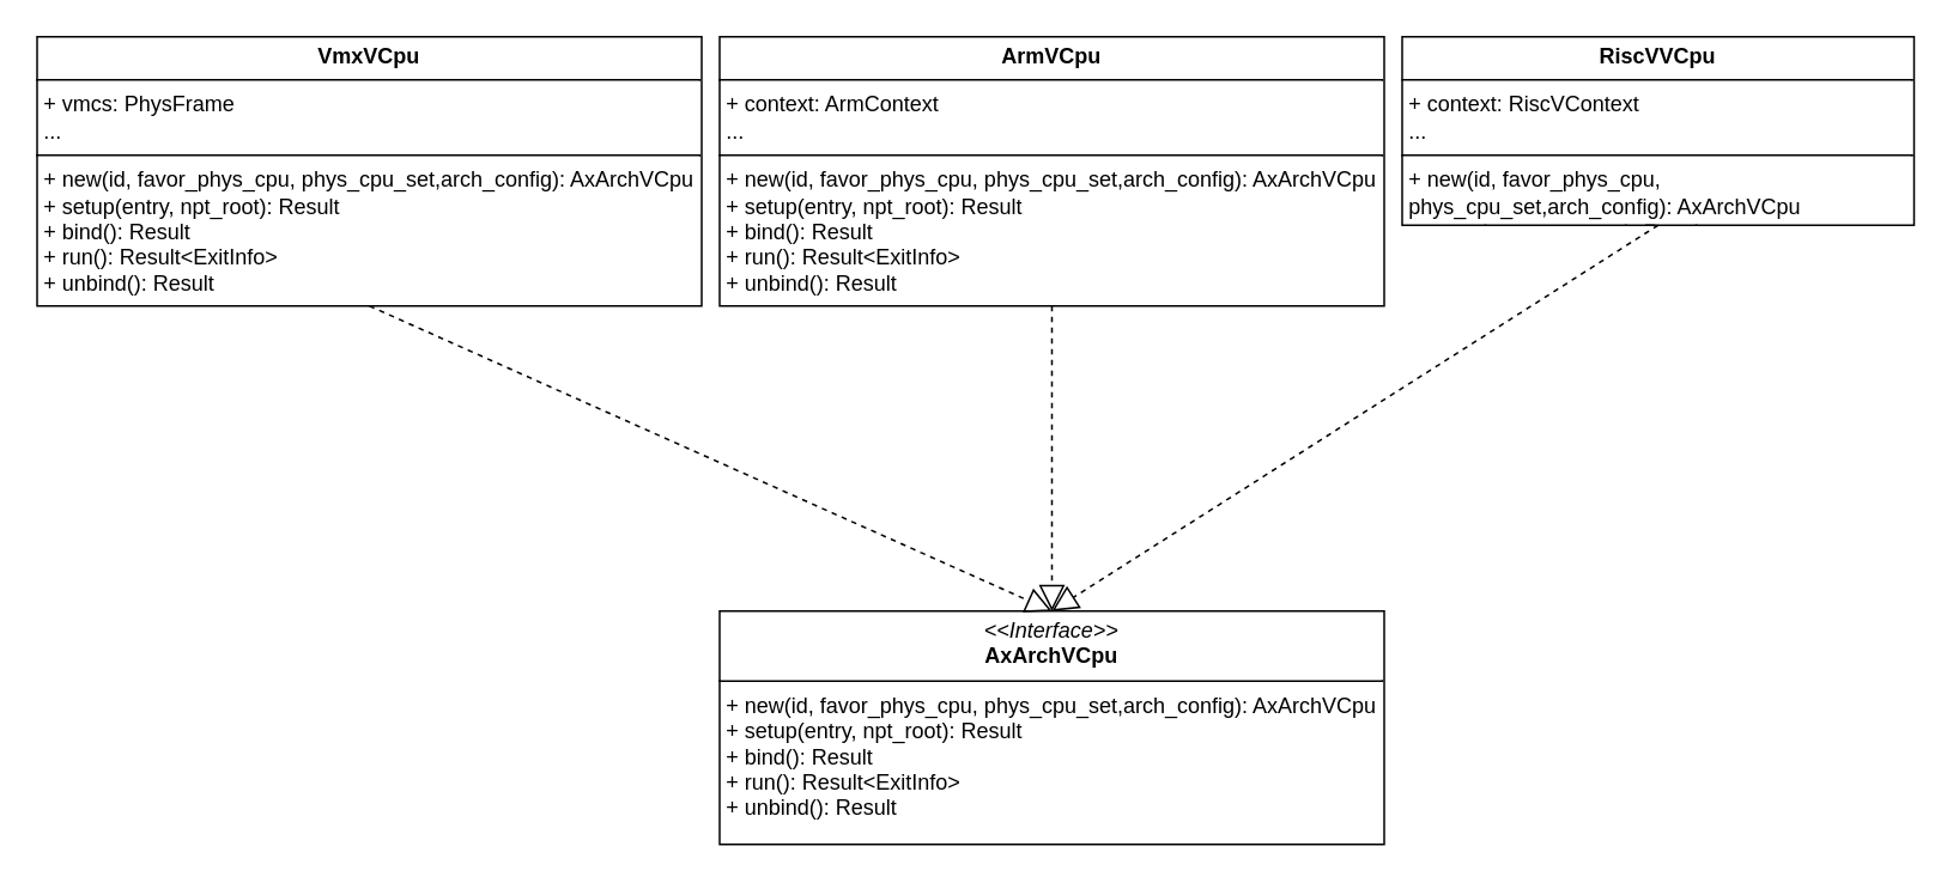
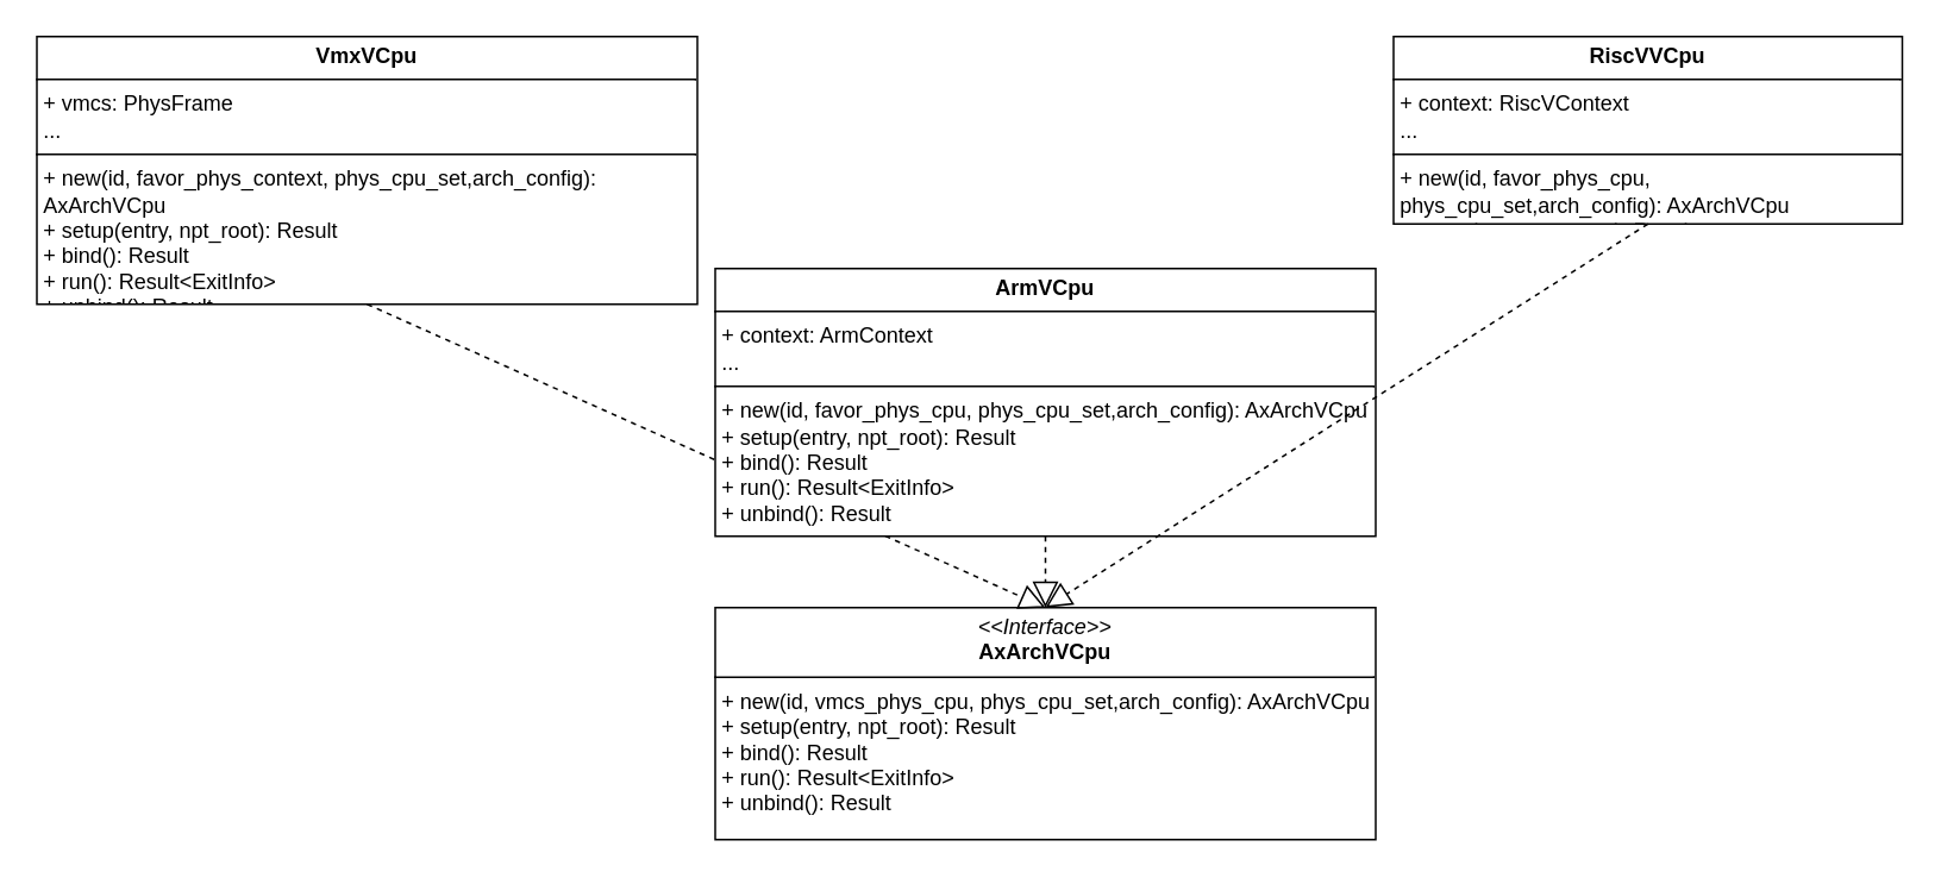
- <mxCell id="3" value="&lt;p style=&quot;margin:0px;margin-top:4px;text-align:center;&quot;&gt;&lt;b&gt;VmxVCpu&lt;/b&gt;&lt;/p&gt;&lt;hr size=&quot;1&quot; style=&quot;border-style:solid;&quot;&gt;&lt;p style=&quot;margin:0px;margin-left:4px;&quot;&gt;+ vmcs: PhysFrame&lt;/p&gt;&lt;p style=&quot;margin:0px;margin-left:4px;&quot;&gt;...&lt;/p&gt;&lt;hr size=&quot;1&quot; style=&quot;border-style:solid;&quot;&gt;&lt;p style=&quot;margin: 0px 0px 0px 4px;&quot;&gt;+ new(id, favor_phys_cpu, phys_cpu_set,arch_config): AxArchVCpu&lt;br&gt;+ setup(entry, npt_root): Result&lt;/p&gt;&lt;p style=&quot;margin: 0px 0px 0px 4px;&quot;&gt;+ bind(): Result&lt;/p&gt;&lt;p style=&quot;margin: 0px 0px 0px 4px;&quot;&gt;+ run(): Result&amp;lt;ExitInfo&amp;gt;&lt;/p&gt;&lt;p style=&quot;margin: 0px 0px 0px 4px;&quot;&gt;+ unbind(): Result&lt;/p&gt;" style="verticalAlign=top;align=left;overflow=fill;html=1;whiteSpace=wrap;" vertex="1" parent="1"><mxGeometry x="20" y="20" width="370" height="150" as="geometry" /></mxCell>
+ <mxCell id="3" value="&lt;p style=&quot;margin:0px;margin-top:4px;text-align:center;&quot;&gt;&lt;b&gt;VmxVCpu&lt;/b&gt;&lt;/p&gt;&lt;hr size=&quot;1&quot; style=&quot;border-style:solid;&quot;&gt;&lt;p style=&quot;margin:0px;margin-left:4px;&quot;&gt;+ vmcs: PhysFrame&lt;/p&gt;&lt;p style=&quot;margin:0px;margin-left:4px;&quot;&gt;...&lt;/p&gt;&lt;hr size=&quot;1&quot; style=&quot;border-style:solid;&quot;&gt;&lt;p style=&quot;margin: 0px 0px 0px 4px;&quot;&gt;+ new(id, favor_phys_context, phys_cpu_set,arch_config): AxArchVCpu&lt;br&gt;+ setup(entry, npt_root): Result&lt;/p&gt;&lt;p style=&quot;margin: 0px 0px 0px 4px;&quot;&gt;+ bind(): Result&lt;/p&gt;&lt;p style=&quot;margin: 0px 0px 0px 4px;&quot;&gt;+ run(): Result&amp;lt;ExitInfo&amp;gt;&lt;/p&gt;&lt;p style=&quot;margin: 0px 0px 0px 4px;&quot;&gt;+ unbind(): Result&lt;/p&gt;" style="verticalAlign=top;align=left;overflow=fill;html=1;whiteSpace=wrap;" vertex="1" parent="1"><mxGeometry x="20" y="20" width="370" height="150" as="geometry" /></mxCell>
- <mxCell id="5" value="&lt;p style=&quot;margin:0px;margin-top:4px;text-align:center;&quot;&gt;&lt;b&gt;ArmVCpu&lt;/b&gt;&lt;/p&gt;&lt;hr size=&quot;1&quot; style=&quot;border-style:solid;&quot;&gt;&lt;p style=&quot;margin:0px;margin-left:4px;&quot;&gt;+ context: ArmContext&lt;/p&gt;&lt;p style=&quot;margin:0px;margin-left:4px;&quot;&gt;...&lt;/p&gt;&lt;hr size=&quot;1&quot; style=&quot;border-style:solid;&quot;&gt;&lt;p style=&quot;margin: 0px 0px 0px 4px;&quot;&gt;+ new(id, favor_phys_cpu, phys_cpu_set,arch_config): AxArchVCpu&lt;br&gt;+ setup(entry, npt_root): Result&lt;/p&gt;&lt;p style=&quot;margin: 0px 0px 0px 4px;&quot;&gt;+ bind(): Result&lt;/p&gt;&lt;p style=&quot;margin: 0px 0px 0px 4px;&quot;&gt;+ run(): Result&amp;lt;ExitInfo&amp;gt;&lt;/p&gt;&lt;p style=&quot;margin: 0px 0px 0px 4px;&quot;&gt;+ unbind(): Result&lt;/p&gt;" style="verticalAlign=top;align=left;overflow=fill;html=1;whiteSpace=wrap;" vertex="1" parent="1"><mxGeometry x="400" y="20" width="370" height="150" as="geometry" /></mxCell>
+ <mxCell id="5" value="&lt;p style=&quot;margin:0px;margin-top:4px;text-align:center;&quot;&gt;&lt;b&gt;ArmVCpu&lt;/b&gt;&lt;/p&gt;&lt;hr size=&quot;1&quot; style=&quot;border-style:solid;&quot;&gt;&lt;p style=&quot;margin:0px;margin-left:4px;&quot;&gt;+ context: ArmContext&lt;/p&gt;&lt;p style=&quot;margin:0px;margin-left:4px;&quot;&gt;...&lt;/p&gt;&lt;hr size=&quot;1&quot; style=&quot;border-style:solid;&quot;&gt;&lt;p style=&quot;margin: 0px 0px 0px 4px;&quot;&gt;+ new(id, favor_phys_cpu, phys_cpu_set,arch_config): AxArchVCpu&lt;br&gt;+ setup(entry, npt_root): Result&lt;/p&gt;&lt;p style=&quot;margin: 0px 0px 0px 4px;&quot;&gt;+ bind(): Result&lt;/p&gt;&lt;p style=&quot;margin: 0px 0px 0px 4px;&quot;&gt;+ run(): Result&amp;lt;ExitInfo&amp;gt;&lt;/p&gt;&lt;p style=&quot;margin: 0px 0px 0px 4px;&quot;&gt;+ unbind(): Result&lt;/p&gt;" style="verticalAlign=top;align=left;overflow=fill;html=1;whiteSpace=wrap;" vertex="1" parent="1"><mxGeometry x="400" y="150" width="370" height="150" as="geometry" /></mxCell>
- <mxCell id="2" value="&lt;p style=&quot;margin:0px;margin-top:4px;text-align:center;&quot;&gt;&lt;i&gt;&amp;lt;&amp;lt;Interface&amp;gt;&amp;gt;&lt;/i&gt;&lt;br&gt;&lt;b&gt;AxArchVCpu&lt;/b&gt;&lt;/p&gt;&lt;hr size=&quot;1&quot; style=&quot;border-style:solid;&quot;&gt;&lt;p style=&quot;margin:0px;margin-left:4px;&quot;&gt;+ new(id, favor_phys_cpu, phys_cpu_set,arch_config): AxArchVCpu&lt;br&gt;+ setup(entry, npt_root): Result&lt;/p&gt;&lt;p style=&quot;margin:0px;margin-left:4px;&quot;&gt;+ bind(): Result&lt;/p&gt;&lt;p style=&quot;margin:0px;margin-left:4px;&quot;&gt;+ run(): Result&amp;lt;ExitInfo&amp;gt;&lt;/p&gt;&lt;p style=&quot;margin:0px;margin-left:4px;&quot;&gt;+ unbind(): Result&lt;/p&gt;" style="verticalAlign=top;align=left;overflow=fill;html=1;whiteSpace=wrap;" vertex="1" parent="1"><mxGeometry x="400" y="340" width="370" height="130" as="geometry" /></mxCell>
+ <mxCell id="2" value="&lt;p style=&quot;margin:0px;margin-top:4px;text-align:center;&quot;&gt;&lt;i&gt;&amp;lt;&amp;lt;Interface&amp;gt;&amp;gt;&lt;/i&gt;&lt;br&gt;&lt;b&gt;AxArchVCpu&lt;/b&gt;&lt;/p&gt;&lt;hr size=&quot;1&quot; style=&quot;border-style:solid;&quot;&gt;&lt;p style=&quot;margin:0px;margin-left:4px;&quot;&gt;+ new(id, vmcs_phys_cpu, phys_cpu_set,arch_config): AxArchVCpu&lt;br&gt;+ setup(entry, npt_root): Result&lt;/p&gt;&lt;p style=&quot;margin:0px;margin-left:4px;&quot;&gt;+ bind(): Result&lt;/p&gt;&lt;p style=&quot;margin:0px;margin-left:4px;&quot;&gt;+ run(): Result&amp;lt;ExitInfo&amp;gt;&lt;/p&gt;&lt;p style=&quot;margin:0px;margin-left:4px;&quot;&gt;+ unbind(): Result&lt;/p&gt;" style="verticalAlign=top;align=left;overflow=fill;html=1;whiteSpace=wrap;" vertex="1" parent="1"><mxGeometry x="400" y="340" width="370" height="130" as="geometry" /></mxCell>
